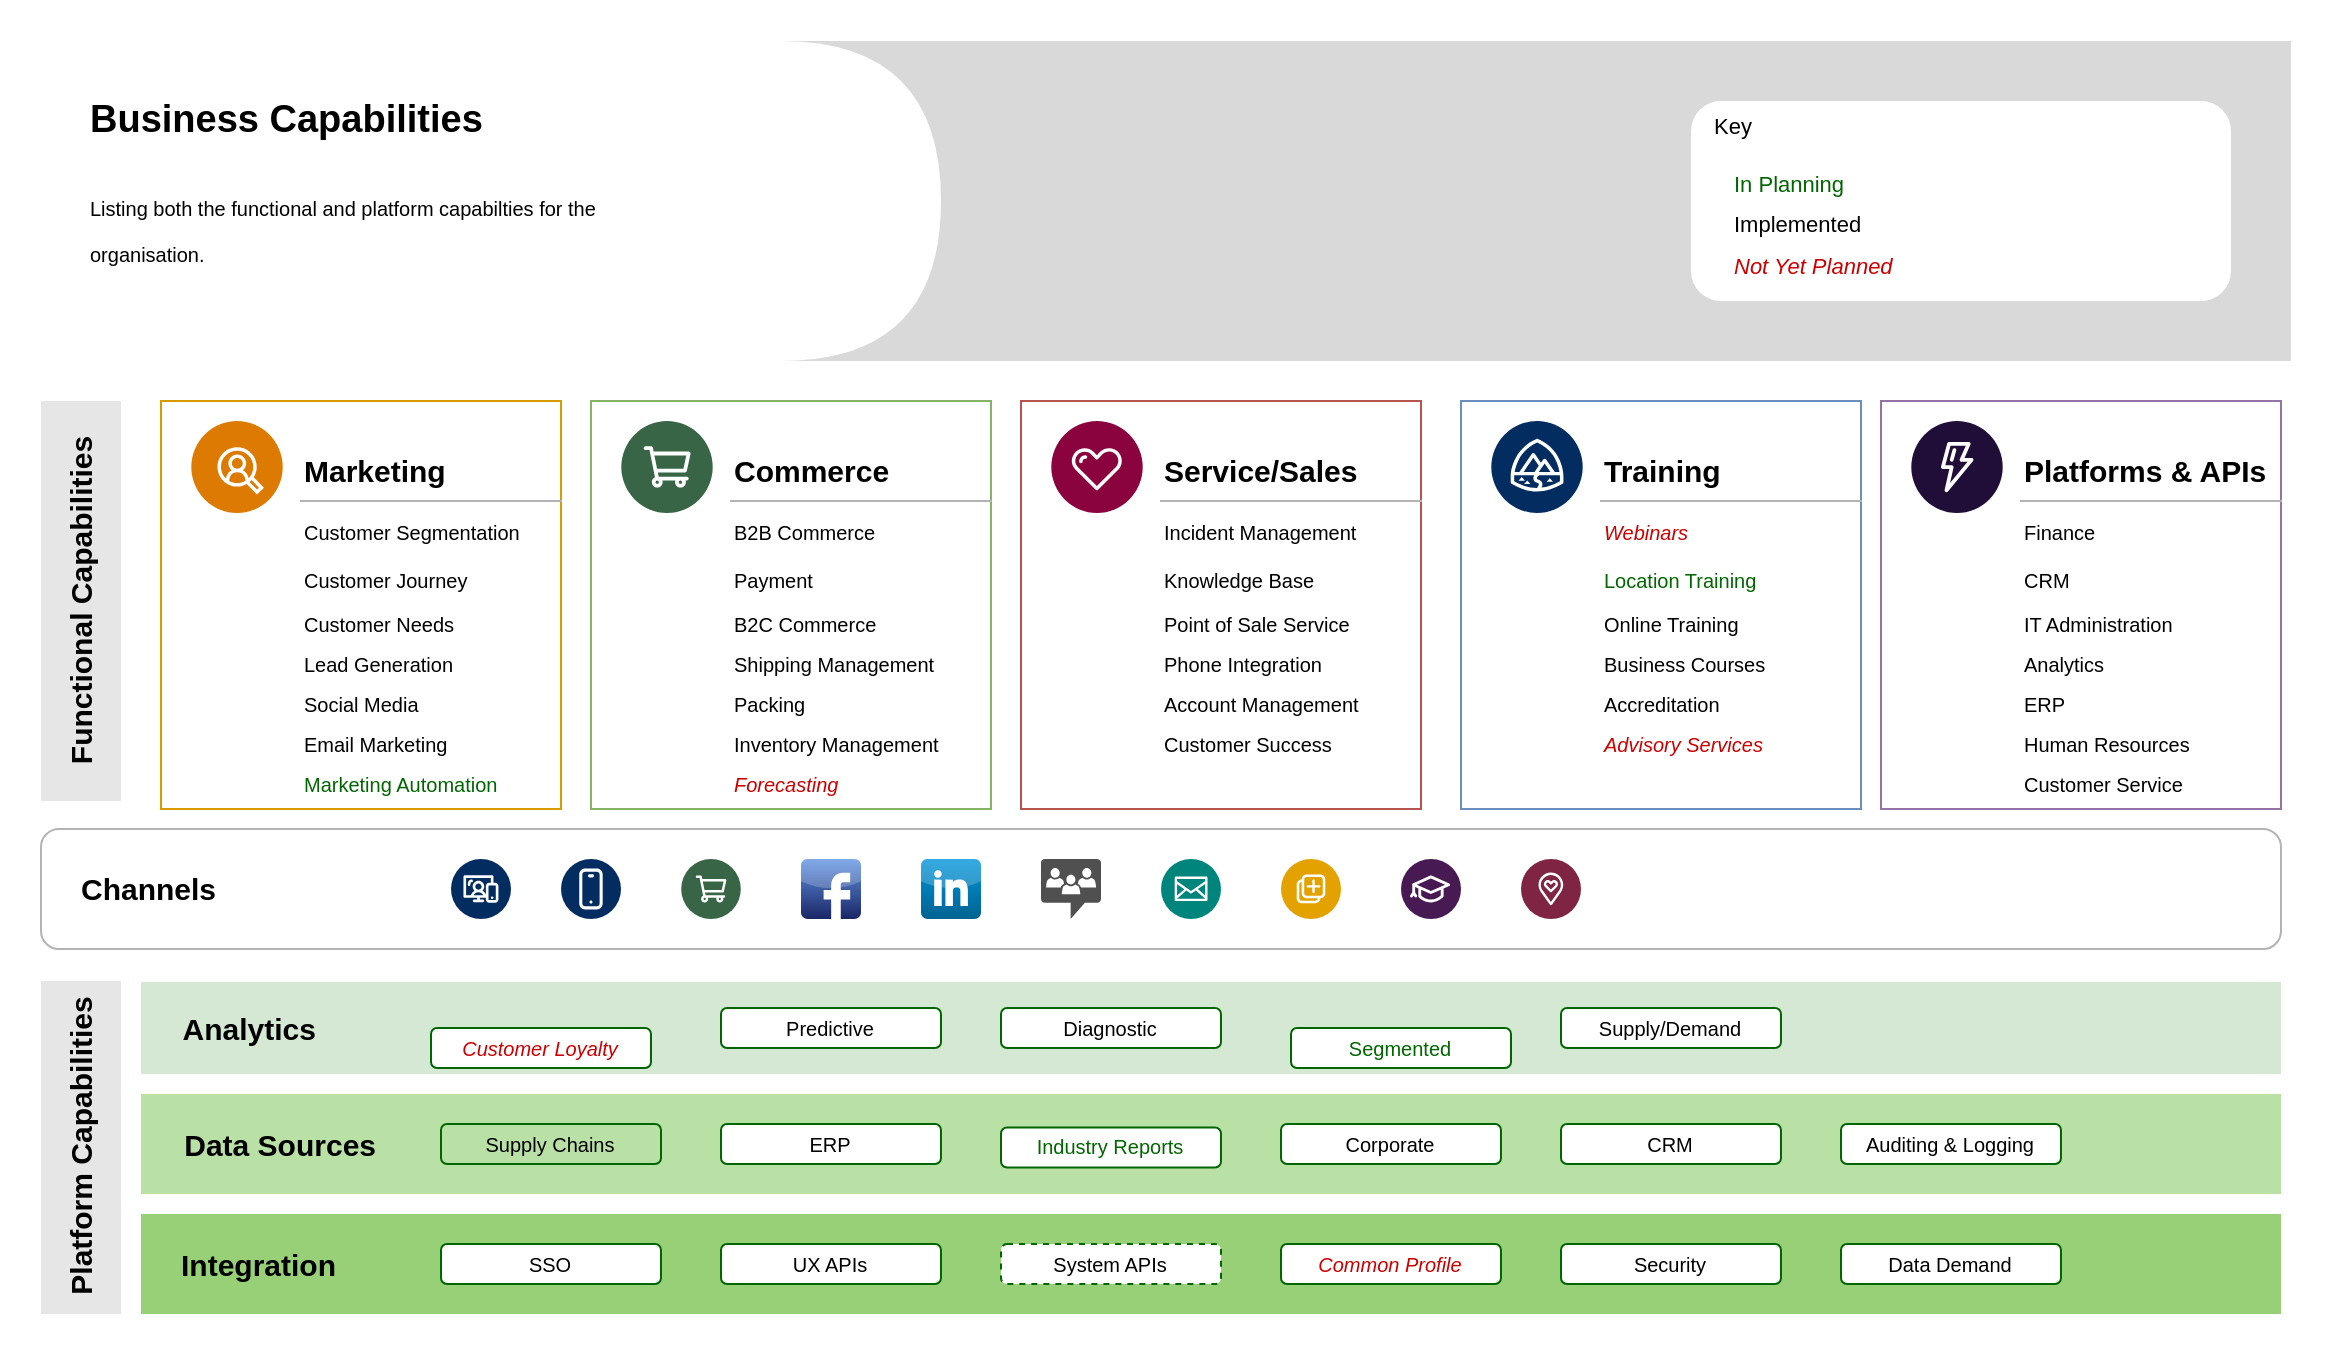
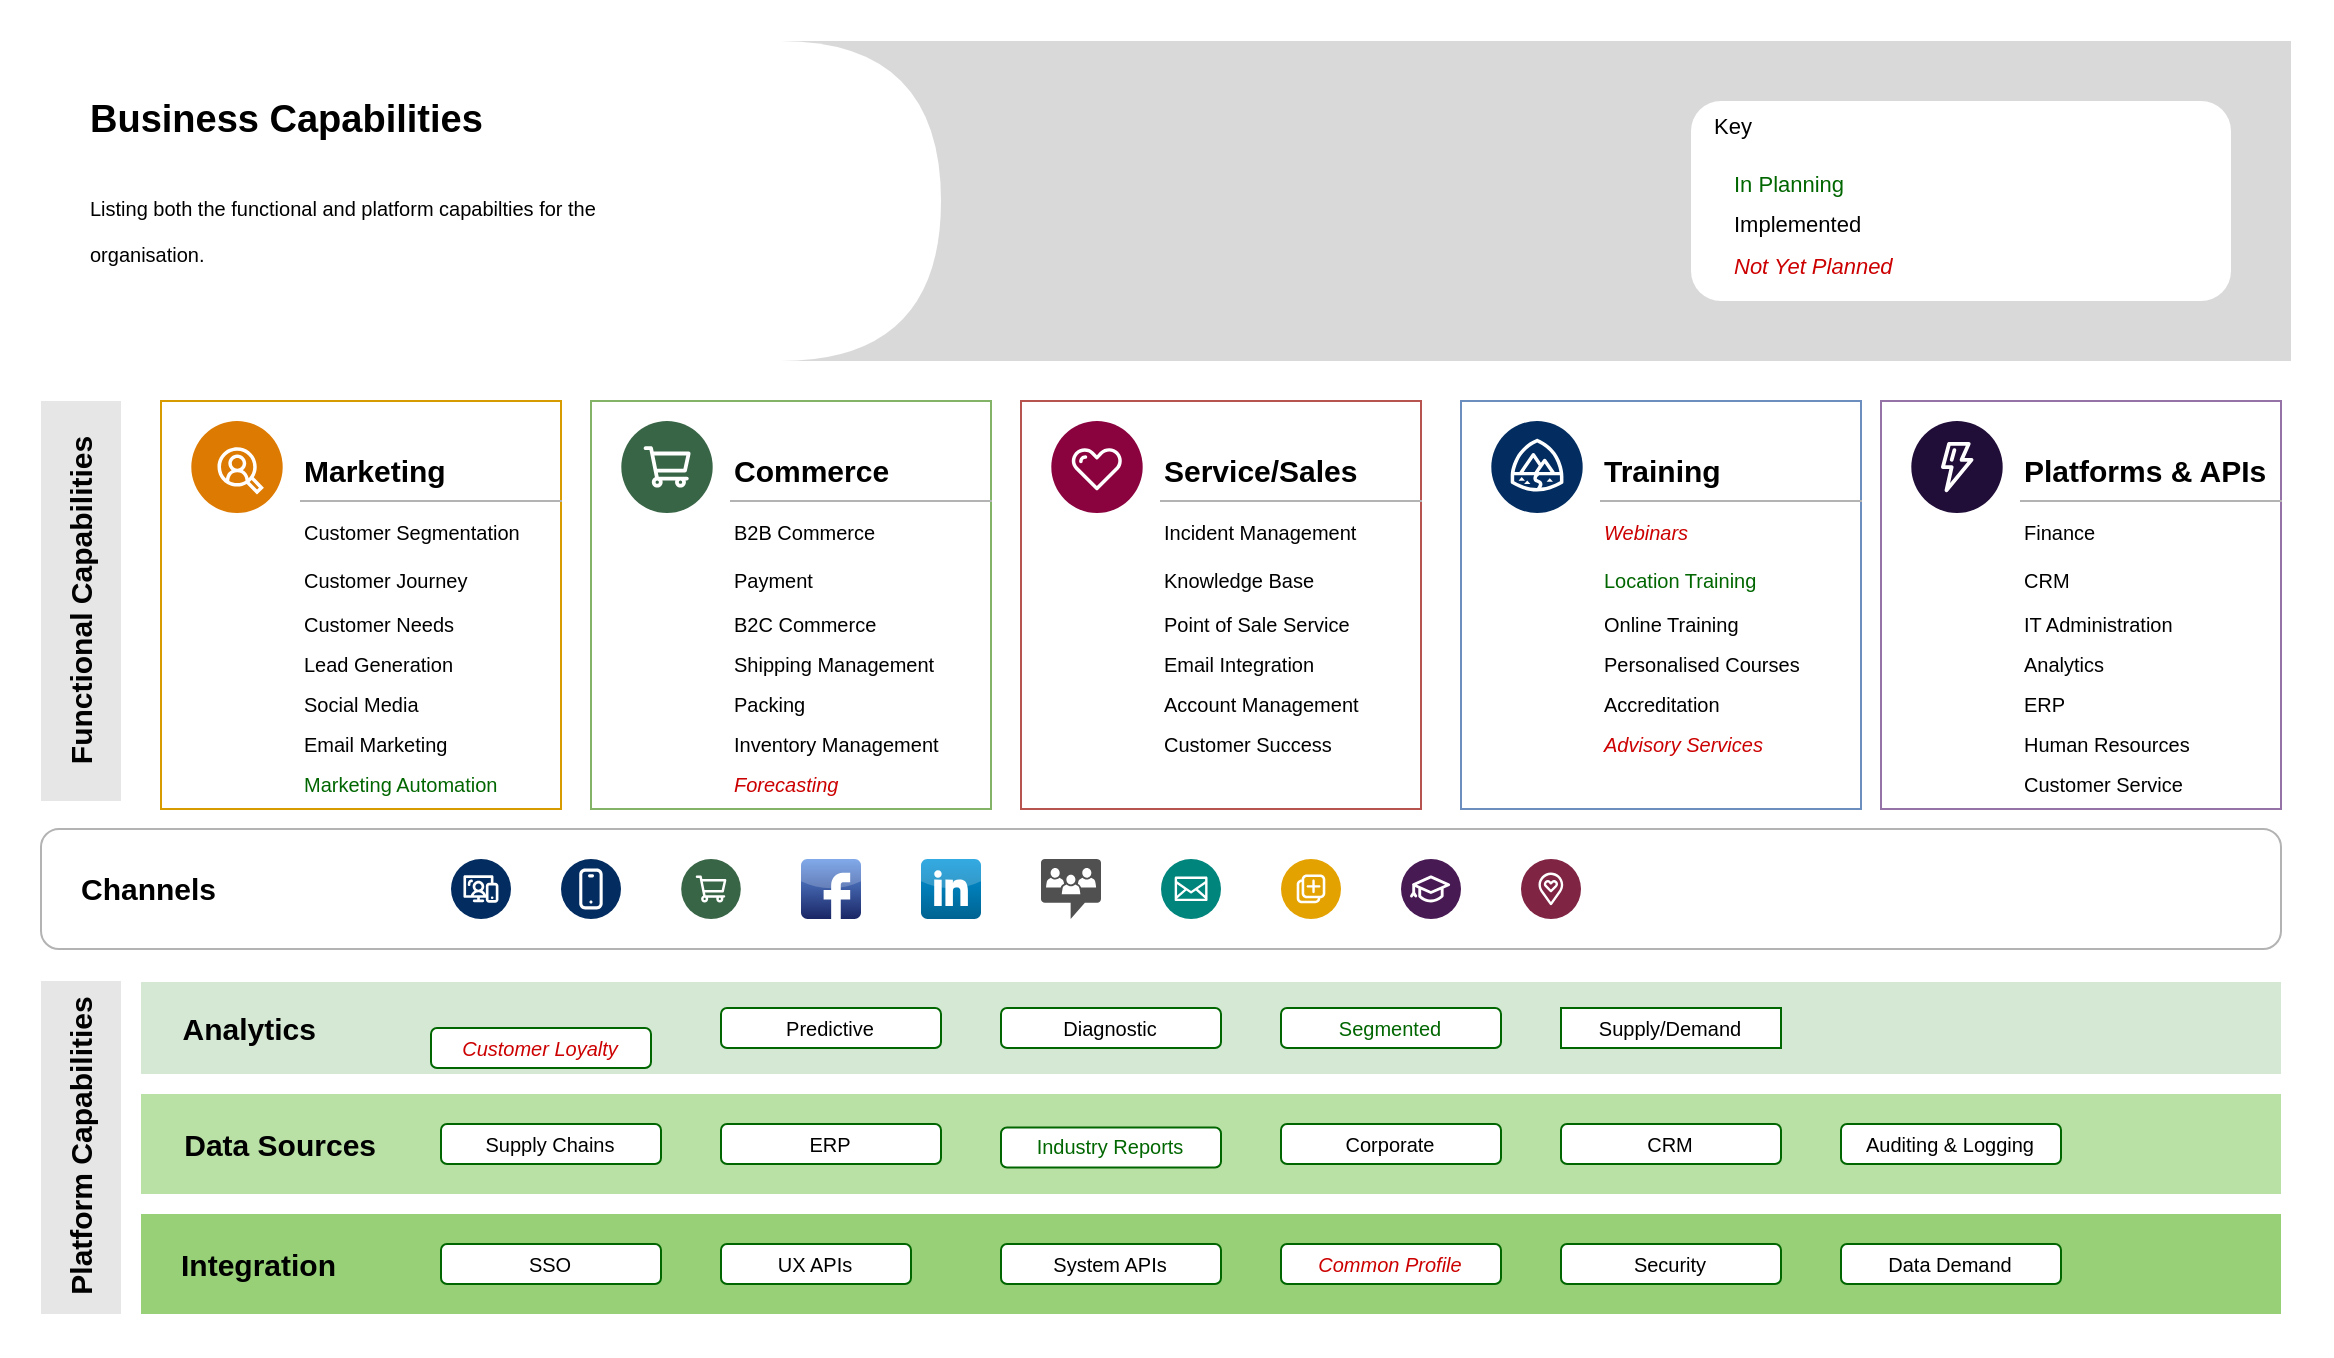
- <mxCell id="63" value="Phone Integration" style="text;html=1;strokeColor=none;fillColor=none;align=left;verticalAlign=middle;whiteSpace=wrap;rounded=0;part=1;fontSize=10;" vertex="1" parent="57"><mxGeometry x="70" y="120" width="130" height="24" as="geometry" /></mxCell>
+ <mxCell id="63" value="Email Integration" style="text;html=1;strokeColor=none;fillColor=none;align=left;verticalAlign=middle;whiteSpace=wrap;rounded=0;part=1;fontSize=10;" vertex="1" parent="57"><mxGeometry x="70" y="120" width="130" height="24" as="geometry" /></mxCell>
- <mxCell id="72" value="Business Courses" style="text;html=1;strokeColor=none;fillColor=none;align=left;verticalAlign=middle;whiteSpace=wrap;rounded=0;part=1;fontSize=10;" vertex="1" parent="66"><mxGeometry x="70" y="120" width="130" height="24" as="geometry" /></mxCell>
+ <mxCell id="72" value="Personalised Courses" style="text;html=1;strokeColor=none;fillColor=none;align=left;verticalAlign=middle;whiteSpace=wrap;rounded=0;part=1;fontSize=10;" vertex="1" parent="66"><mxGeometry x="70" y="120" width="130" height="24" as="geometry" /></mxCell>
- <mxCell id="29" value="Supply/Demand" style="rounded=1;whiteSpace=wrap;html=1;fontSize=10;strokeColor=#006600;" vertex="1" parent="1"><mxGeometry x="780" y="503.5" width="110" height="20" as="geometry" /></mxCell>
+ <mxCell id="29" value="Supply/Demand" style="whiteSpace=wrap;html=1;fontSize=10;strokeColor=#006600;rounded=0;" vertex="1" parent="1"><mxGeometry x="780" y="503.5" width="110" height="20" as="geometry" /></mxCell>
- <mxCell id="26" value="Segmented" style="rounded=1;whiteSpace=wrap;html=1;fontSize=10;strokeColor=#006600;fontColor=#006600;" vertex="1" parent="1"><mxGeometry x="645" y="513.5" width="110" height="20" as="geometry" /></mxCell>
+ <mxCell id="26" value="Segmented" style="rounded=1;whiteSpace=wrap;html=1;fontSize=10;strokeColor=#006600;fontColor=#006600;" vertex="1" parent="1"><mxGeometry x="640" y="503.5" width="110" height="20" as="geometry" /></mxCell>
- <mxCell id="28" value="Supply Chains" style="rounded=1;whiteSpace=wrap;html=1;fontSize=10;strokeColor=#006600;fillColor=#b9e0a5;" vertex="1" parent="1"><mxGeometry x="220" y="561.5" width="110" height="20" as="geometry" /></mxCell>
+ <mxCell id="28" value="Supply Chains" style="rounded=1;whiteSpace=wrap;html=1;fontSize=10;strokeColor=#006600;" vertex="1" parent="1"><mxGeometry x="220" y="561.5" width="110" height="20" as="geometry" /></mxCell>
- <mxCell id="34" value="UX APIs" style="rounded=1;whiteSpace=wrap;html=1;fontSize=10;strokeColor=#006600;" vertex="1" parent="1"><mxGeometry x="360" y="621.5" width="110" height="20" as="geometry" /></mxCell>
+ <mxCell id="34" value="UX APIs" style="rounded=1;whiteSpace=wrap;html=1;fontSize=10;strokeColor=#006600;" vertex="1" parent="1"><mxGeometry x="360" y="621.5" width="95" height="20" as="geometry" /></mxCell>
- <mxCell id="35" value="System APIs" style="rounded=1;whiteSpace=wrap;html=1;fontSize=10;strokeColor=#006600;dashed=1;" vertex="1" parent="1"><mxGeometry x="500" y="621.5" width="110" height="20" as="geometry" /></mxCell>
+ <mxCell id="35" value="System APIs" style="rounded=1;whiteSpace=wrap;html=1;fontSize=10;strokeColor=#006600;" vertex="1" parent="1"><mxGeometry x="500" y="621.5" width="110" height="20" as="geometry" /></mxCell>
